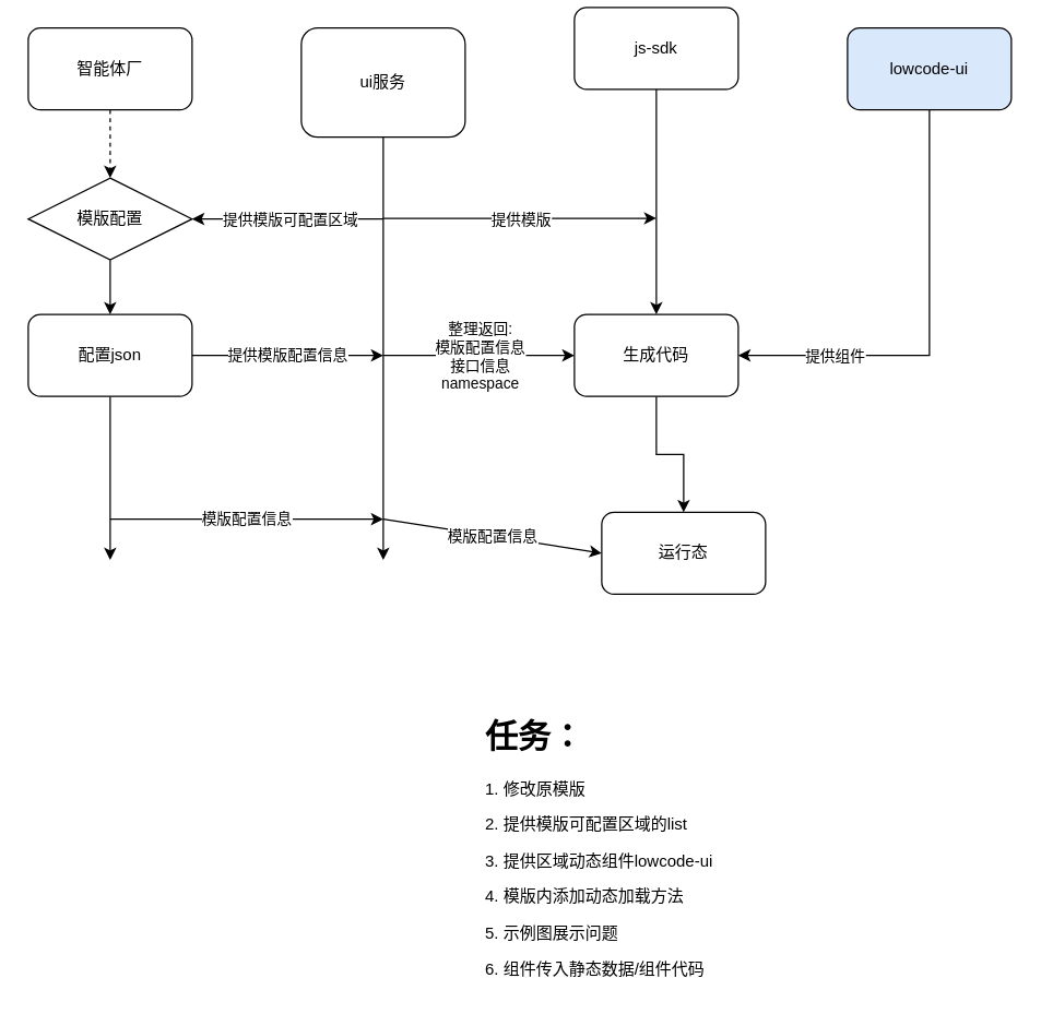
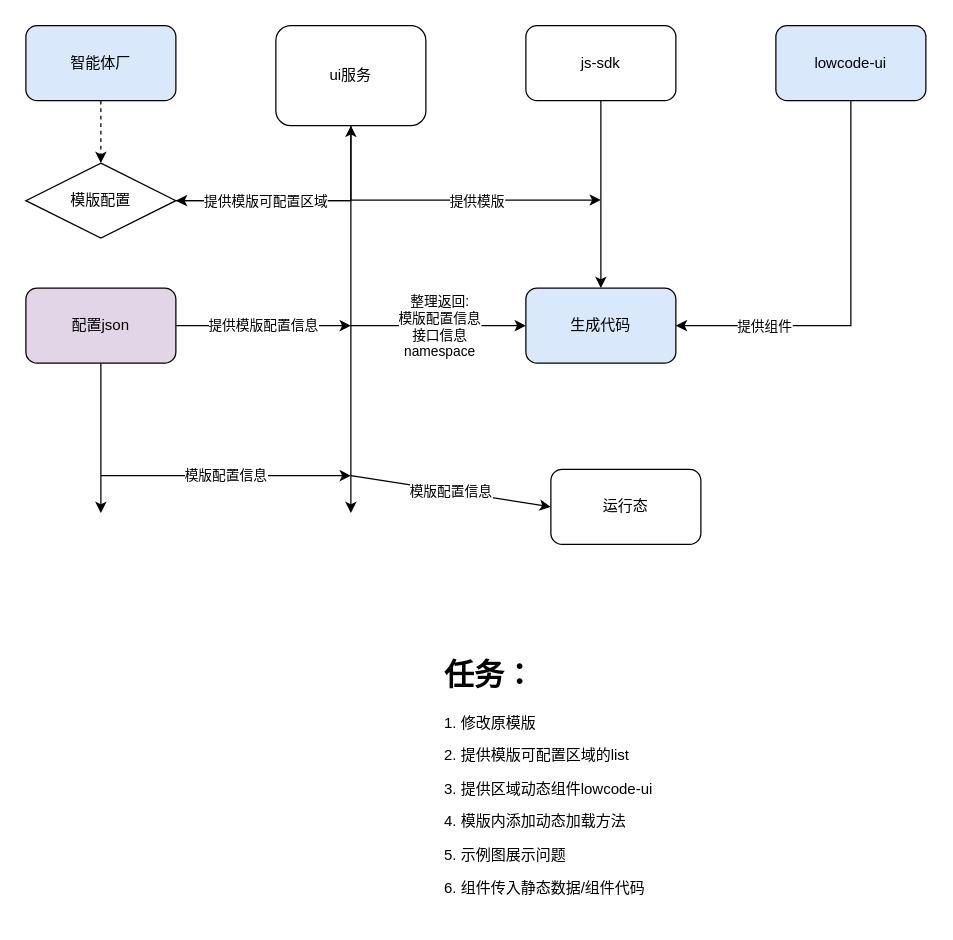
- <mxCell id="7" value="js-sdk" style="rounded=1;whiteSpace=wrap;html=1;" vertex="1" parent="1"><mxGeometry x="420" y="5" width="120" height="60" as="geometry" /></mxCell>
+ <mxCell id="7" value="js-sdk" style="rounded=1;whiteSpace=wrap;html=1;" vertex="1" parent="1"><mxGeometry x="420" y="20" width="120" height="60" as="geometry" /></mxCell>
- <mxCell id="3" value="智能体厂" style="rounded=1;whiteSpace=wrap;html=1;" vertex="1" parent="1"><mxGeometry x="20" y="20" width="120" height="60" as="geometry" /></mxCell>
+ <mxCell id="3" value="智能体厂" style="rounded=1;whiteSpace=wrap;html=1;fillColor=#dae8fc;" vertex="1" parent="1"><mxGeometry x="20" y="20" width="120" height="60" as="geometry" /></mxCell>
- <mxCell id="4" value="" style="edgeStyle=orthogonalEdgeStyle;rounded=0;orthogonalLoop=1;jettySize=auto;html=1;" edge="1" parent="1" source="5" target="13"><mxGeometry relative="1" as="geometry" /></mxCell>
+ <mxCell id="4" value="" style="edgeStyle=orthogonalEdgeStyle;rounded=0;orthogonalLoop=1;jettySize=auto;html=1;" edge="1" parent="1" source="5" target="9"><mxGeometry relative="1" as="geometry" /></mxCell>
- <mxCell id="13" value="配置json" style="whiteSpace=wrap;html=1;rounded=1;" vertex="1" parent="1"><mxGeometry x="20" y="230" width="120" height="60" as="geometry" /></mxCell>
+ <mxCell id="13" value="配置json" style="whiteSpace=wrap;html=1;rounded=1;fillColor=#e1d5e7;" vertex="1" parent="1"><mxGeometry x="20" y="230" width="120" height="60" as="geometry" /></mxCell>
- <mxCell id="15" value="生成代码" style="whiteSpace=wrap;html=1;rounded=1;" vertex="1" parent="1"><mxGeometry x="420" y="230" width="120" height="60" as="geometry" /></mxCell>
+ <mxCell id="15" value="生成代码" style="whiteSpace=wrap;html=1;rounded=1;fillColor=#dae8fc;" vertex="1" parent="1"><mxGeometry x="420" y="230" width="120" height="60" as="geometry" /></mxCell>
- <mxCell id="14" value="" style="edgeStyle=orthogonalEdgeStyle;rounded=0;orthogonalLoop=1;jettySize=auto;html=1;fontColor=#000000;" edge="1" parent="1" source="15" target="26"><mxGeometry relative="1" as="geometry" /></mxCell>
